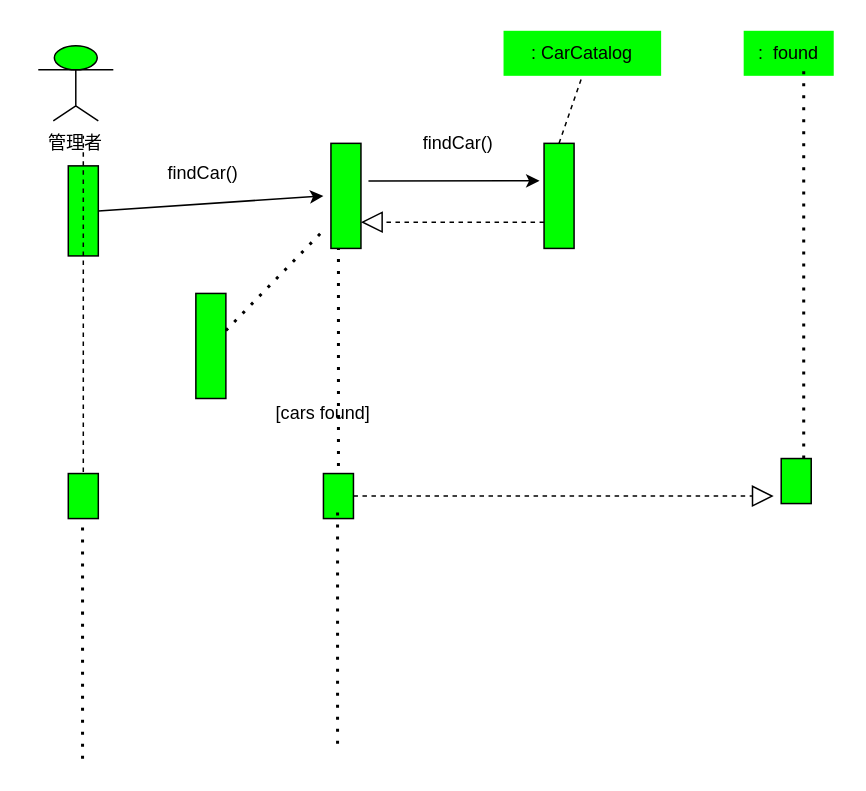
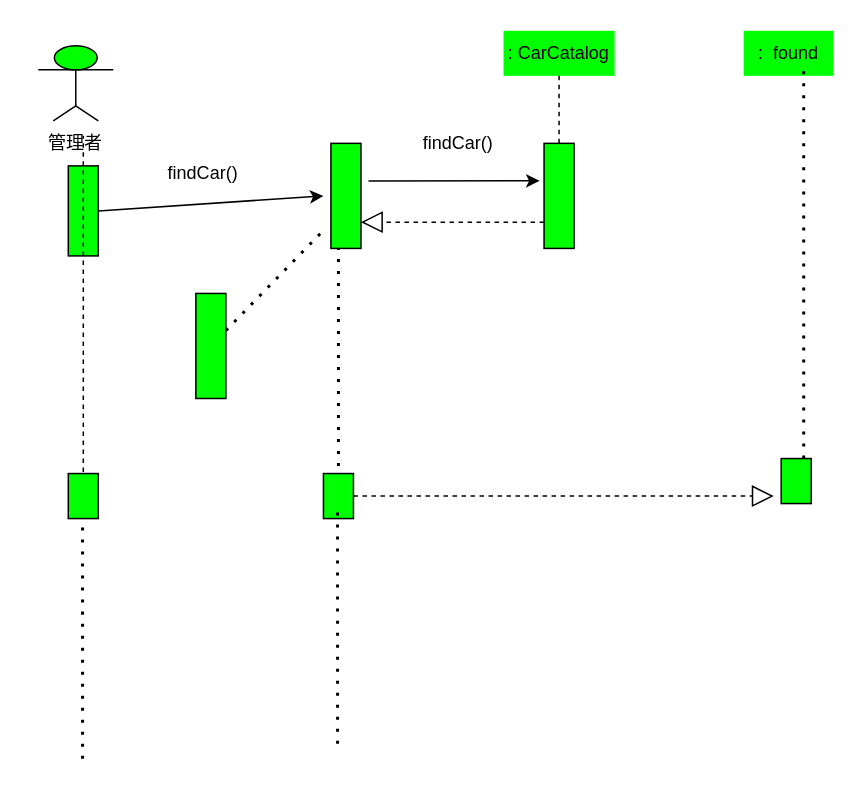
- <mxCell id="16" value=": CarCatalog" style="text;html=1;strokeColor=none;fillColor=#00FF00;align=center;verticalAlign=middle;whiteSpace=wrap;rounded=0;" vertex="1" parent="1"><mxGeometry x="335" y="20" width="105" height="30" as="geometry" /></mxCell>
+ <mxCell id="16" value=": CarCatalog" style="text;html=1;strokeColor=none;fillColor=#00FF00;align=center;verticalAlign=middle;whiteSpace=wrap;rounded=0;" vertex="1" parent="1"><mxGeometry x="335" y="20" width="74" height="30" as="geometry" /></mxCell>
- <mxCell id="27" value="[cars found]" style="text;html=1;strokeColor=none;fillColor=none;align=center;verticalAlign=middle;whiteSpace=wrap;rounded=0;" vertex="1" parent="1"><mxGeometry x="175" y="260" width="80" height="30" as="geometry" /></mxCell>
